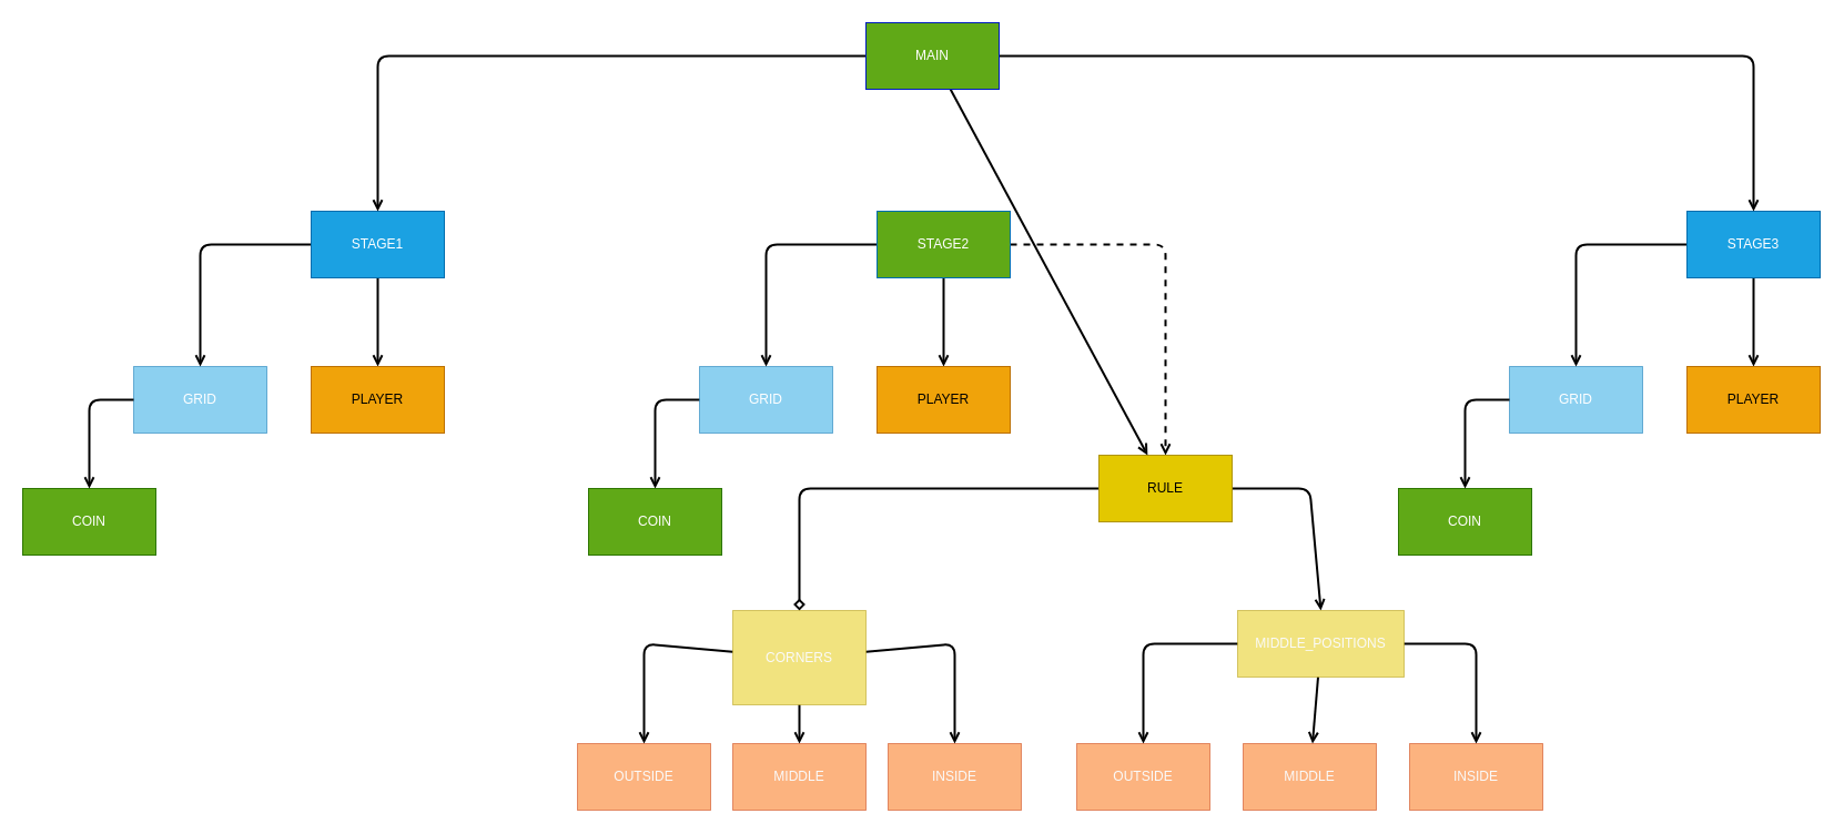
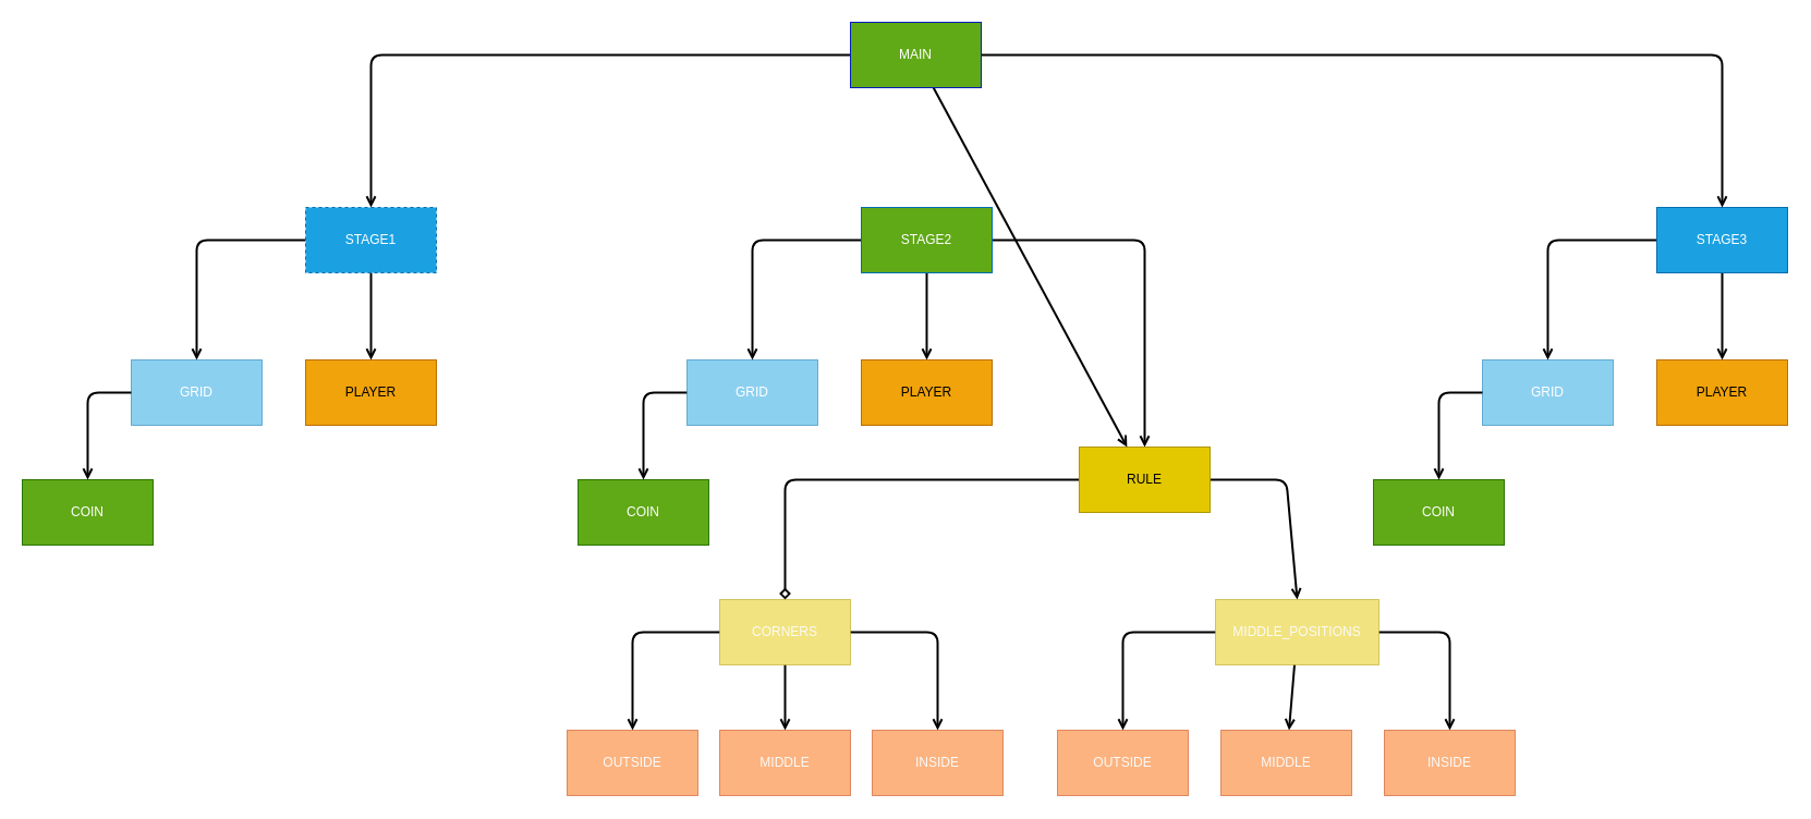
- <mxCell id="30" value="STAGE1" style="whiteSpace=wrap;html=1;fillColor=#1ba1e2;fontColor=#ffffff;strokeColor=#006EAF;" parent="1" vertex="1"><mxGeometry x="280" y="190" width="120" height="60" as="geometry" /></mxCell>
+ <mxCell id="30" value="STAGE1" style="whiteSpace=wrap;html=1;fillColor=#1ba1e2;fontColor=#ffffff;strokeColor=#006EAF;dashed=1;" parent="1" vertex="1"><mxGeometry x="280" y="190" width="120" height="60" as="geometry" /></mxCell>
- <mxCell id="7" value="" style="edgeStyle=none;jumpSize=6;html=1;endArrow=open;endFill=0;exitX=1;exitY=0.5;exitDx=0;exitDy=0;strokeWidth=2;dashed=1;" parent="1" source="8" target="12" edge="1"><mxGeometry relative="1" as="geometry"><mxPoint x="830" y="300" as="sourcePoint" /><Array as="points"><mxPoint x="1050" y="220" /></Array></mxGeometry></mxCell>
+ <mxCell id="7" value="" style="edgeStyle=none;jumpSize=6;html=1;endArrow=open;endFill=0;exitX=1;exitY=0.5;exitDx=0;exitDy=0;strokeWidth=2;" parent="1" source="8" target="12" edge="1"><mxGeometry relative="1" as="geometry"><mxPoint x="830" y="300" as="sourcePoint" /><Array as="points"><mxPoint x="1050" y="220" /></Array></mxGeometry></mxCell>
- <mxCell id="16" value="CORNERS" style="whiteSpace=wrap;html=1;fillColor=#e3c800;fontColor=#fafafa;strokeColor=#B09500;opacity=50;" parent="1" vertex="1"><mxGeometry x="660" y="550" width="120" height="85" as="geometry" /></mxCell>
+ <mxCell id="16" value="CORNERS" style="whiteSpace=wrap;html=1;fillColor=#e3c800;fontColor=#fafafa;strokeColor=#B09500;opacity=50;" parent="1" vertex="1"><mxGeometry x="660" y="550" width="120" height="60" as="geometry" /></mxCell>
